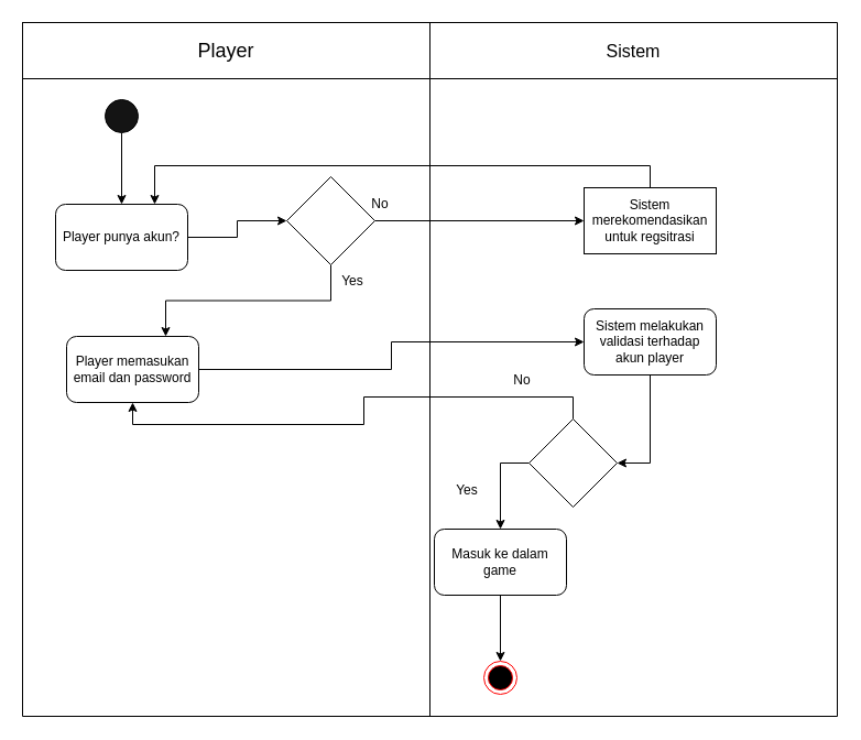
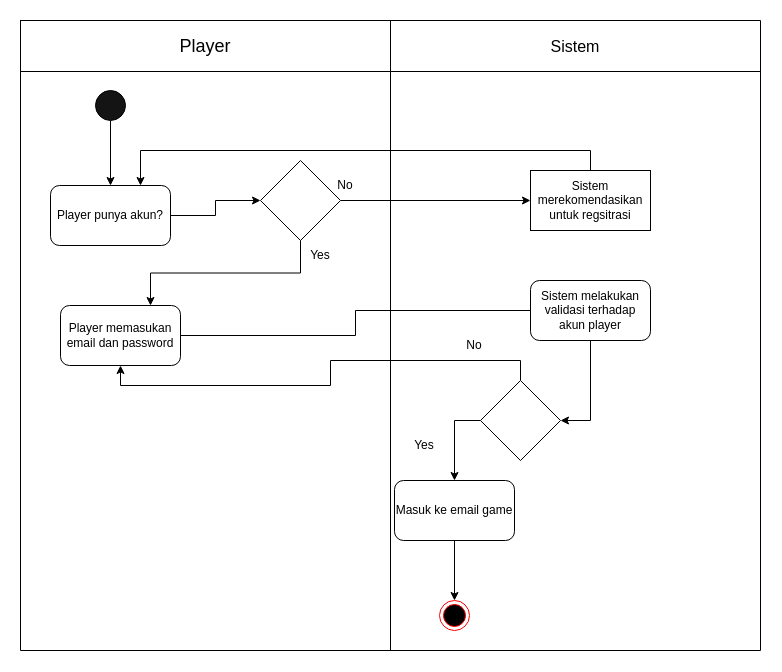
- <mxCell id="19" style="edgeStyle=orthogonalEdgeStyle;rounded=0;orthogonalLoop=1;jettySize=auto;html=1;exitX=1;exitY=0.5;exitDx=0;exitDy=0;entryX=0;entryY=0.5;entryDx=0;entryDy=0;" edge="1" parent="1" source="20" target="24"><mxGeometry relative="1" as="geometry" /></mxCell>
+ <mxCell id="19" style="edgeStyle=orthogonalEdgeStyle;rounded=0;orthogonalLoop=1;jettySize=auto;html=1;exitX=1;exitY=0.5;exitDx=0;exitDy=0;entryX=0;entryY=0.5;entryDx=0;entryDy=0;endArrow=none;" edge="1" parent="1" source="20" target="24"><mxGeometry relative="1" as="geometry" /></mxCell>
- <mxCell id="29" value="Masuk ke dalam game" style="rounded=1;whiteSpace=wrap;html=1;" vertex="1" parent="1"><mxGeometry x="394" y="480" width="120" height="60" as="geometry" /></mxCell>
+ <mxCell id="29" value="Masuk ke email game" style="rounded=1;whiteSpace=wrap;html=1;" vertex="1" parent="1"><mxGeometry x="394" y="480" width="120" height="60" as="geometry" /></mxCell>
